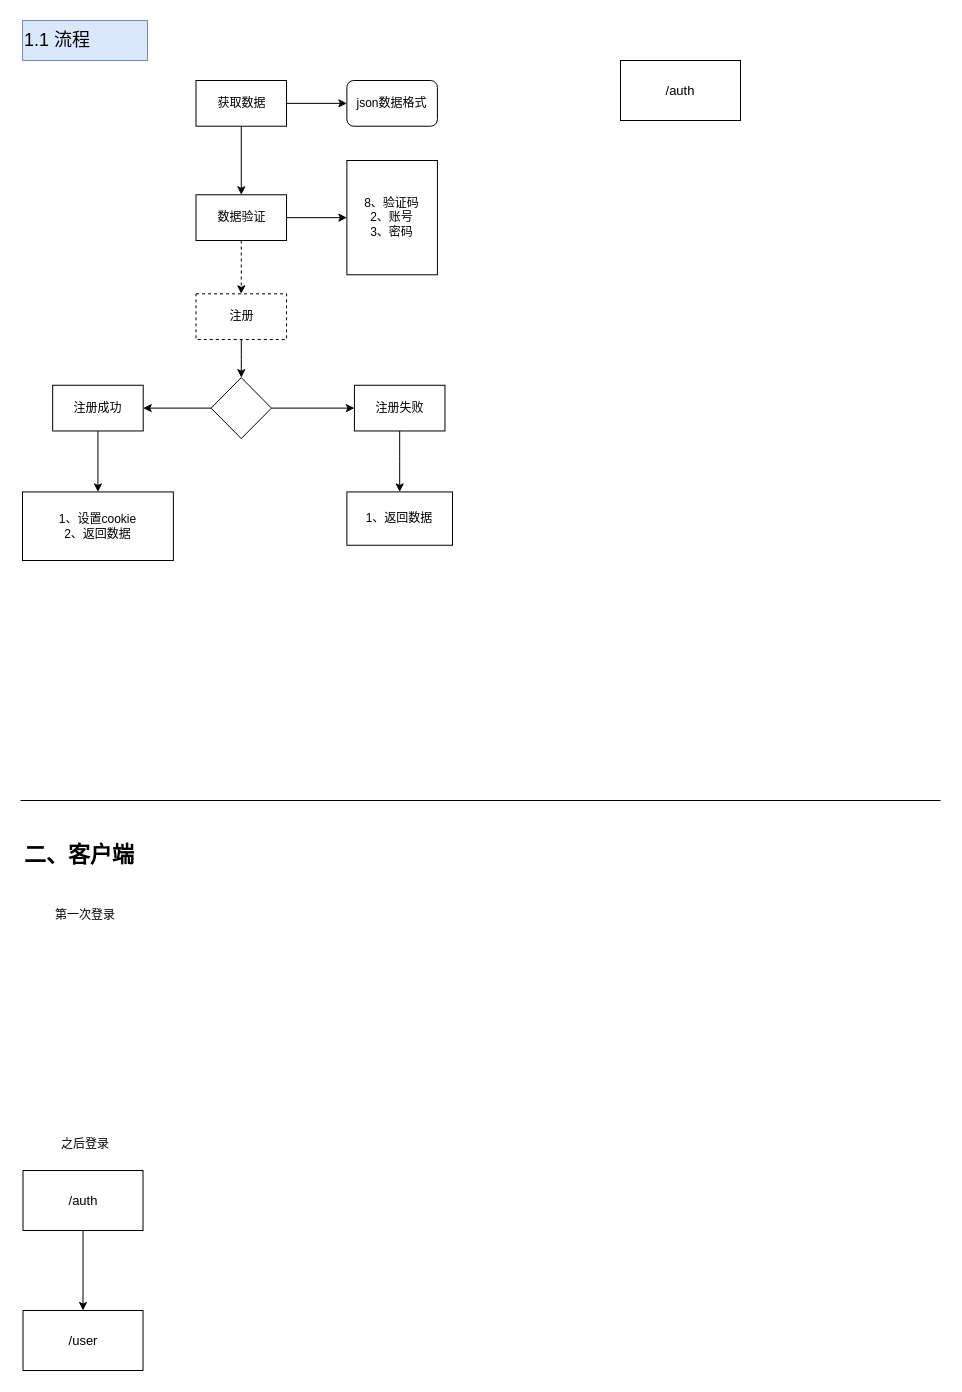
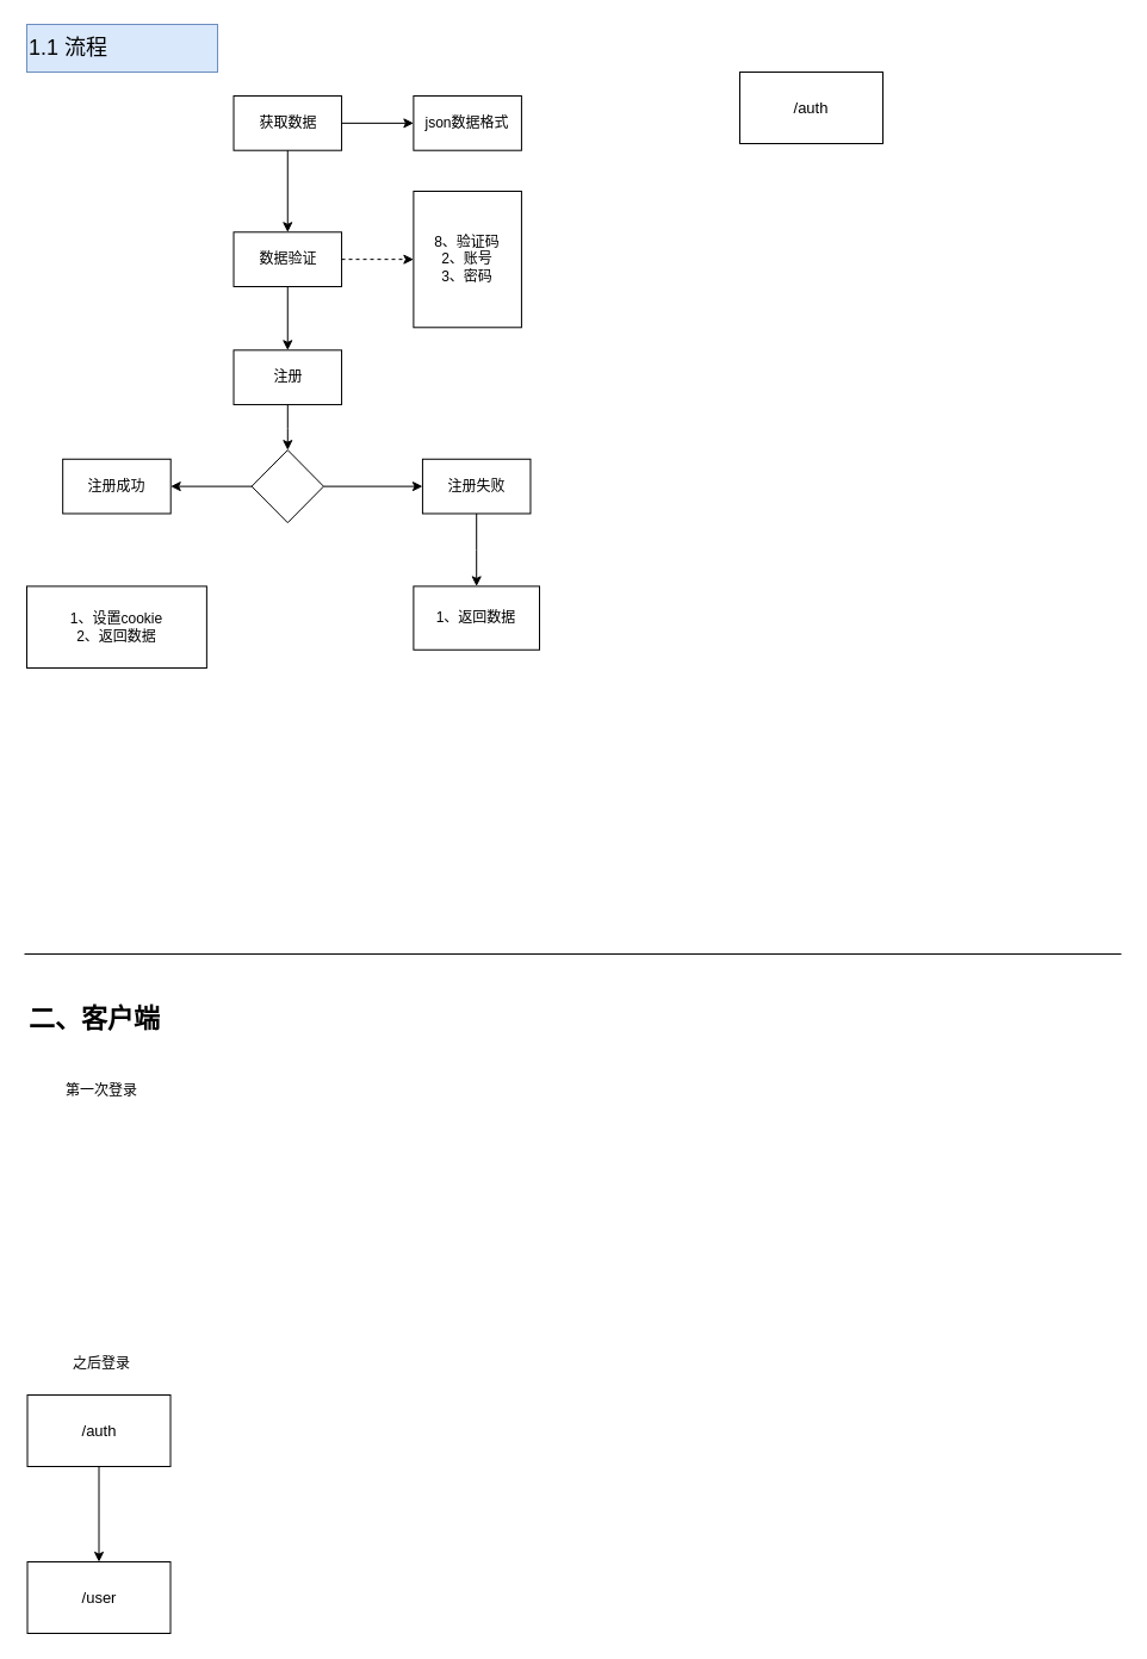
- <mxCell id="23" value="1.1 流程" style="text;html=1;strokeColor=#6c8ebf;fillColor=#dae8fc;align=left;verticalAlign=middle;whiteSpace=wrap;rounded=0;fontSize=18;" vertex="1" parent="1"><mxGeometry x="22" y="20" width="125" height="40" as="geometry" /></mxCell>
+ <mxCell id="23" value="1.1 流程" style="text;html=1;strokeColor=#6c8ebf;fillColor=#dae8fc;align=left;verticalAlign=middle;whiteSpace=wrap;rounded=0;fontSize=18;" vertex="1" parent="1"><mxGeometry x="22" y="20" width="160" height="40" as="geometry" /></mxCell>
- <mxCell id="5" value="json数据格式" style="whiteSpace=wrap;html=1;fontSize=12;rounded=1;" vertex="1" parent="3"><mxGeometry x="324.386" width="90.526" height="45.714" as="geometry" /></mxCell>
+ <mxCell id="5" value="json数据格式" style="rounded=0;whiteSpace=wrap;html=1;fontSize=12;" vertex="1" parent="3"><mxGeometry x="324.386" width="90.526" height="45.714" as="geometry" /></mxCell>
- <mxCell id="10" value="" style="edgeStyle=orthogonalEdgeStyle;rounded=0;orthogonalLoop=1;jettySize=auto;html=1;fontSize=12;" edge="1" parent="3" source="7" target="9"><mxGeometry relative="1" as="geometry" /></mxCell>
+ <mxCell id="10" value="" style="edgeStyle=orthogonalEdgeStyle;rounded=0;orthogonalLoop=1;jettySize=auto;html=1;fontSize=12;dashed=1;" edge="1" parent="3" source="7" target="9"><mxGeometry relative="1" as="geometry" /></mxCell>
- <mxCell id="15" value="" style="edgeStyle=orthogonalEdgeStyle;rounded=0;orthogonalLoop=1;jettySize=auto;html=1;fontSize=12;dashed=1;" edge="1" parent="3" source="7" target="14"><mxGeometry relative="1" as="geometry" /></mxCell>
+ <mxCell id="15" value="" style="edgeStyle=orthogonalEdgeStyle;rounded=0;orthogonalLoop=1;jettySize=auto;html=1;fontSize=12;" edge="1" parent="3" source="7" target="14"><mxGeometry relative="1" as="geometry" /></mxCell>
- <mxCell id="14" value="注册" style="rounded=0;whiteSpace=wrap;html=1;fontSize=12;dashed=1;" vertex="1" parent="3"><mxGeometry x="173.509" y="213.333" width="90.526" height="45.714" as="geometry" /></mxCell>
+ <mxCell id="14" value="注册" style="rounded=0;whiteSpace=wrap;html=1;fontSize=12;" vertex="1" parent="3"><mxGeometry x="173.509" y="213.333" width="90.526" height="45.714" as="geometry" /></mxCell>
- <mxCell id="22" value="" style="edgeStyle=orthogonalEdgeStyle;rounded=0;orthogonalLoop=1;jettySize=auto;html=1;fontSize=12;" edge="1" parent="3" source="19" target="21"><mxGeometry relative="1" as="geometry" /></mxCell>
